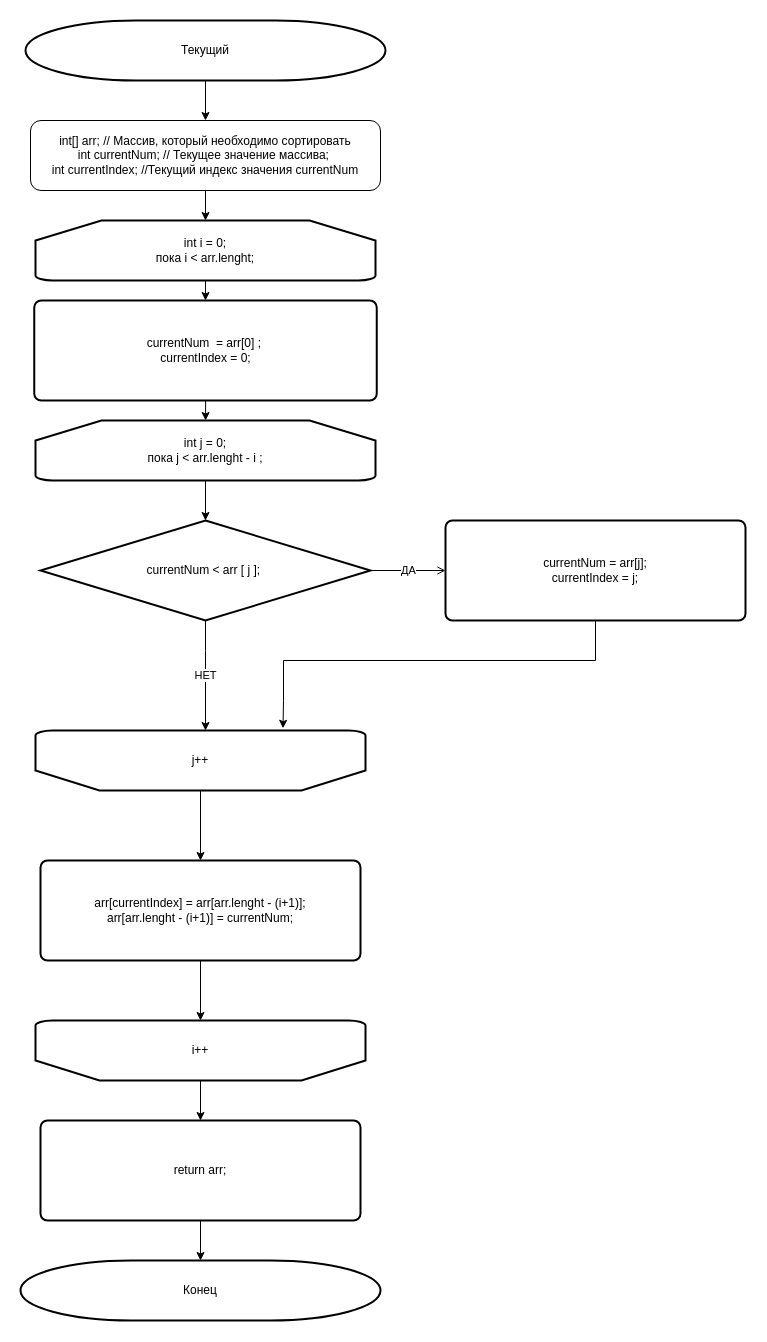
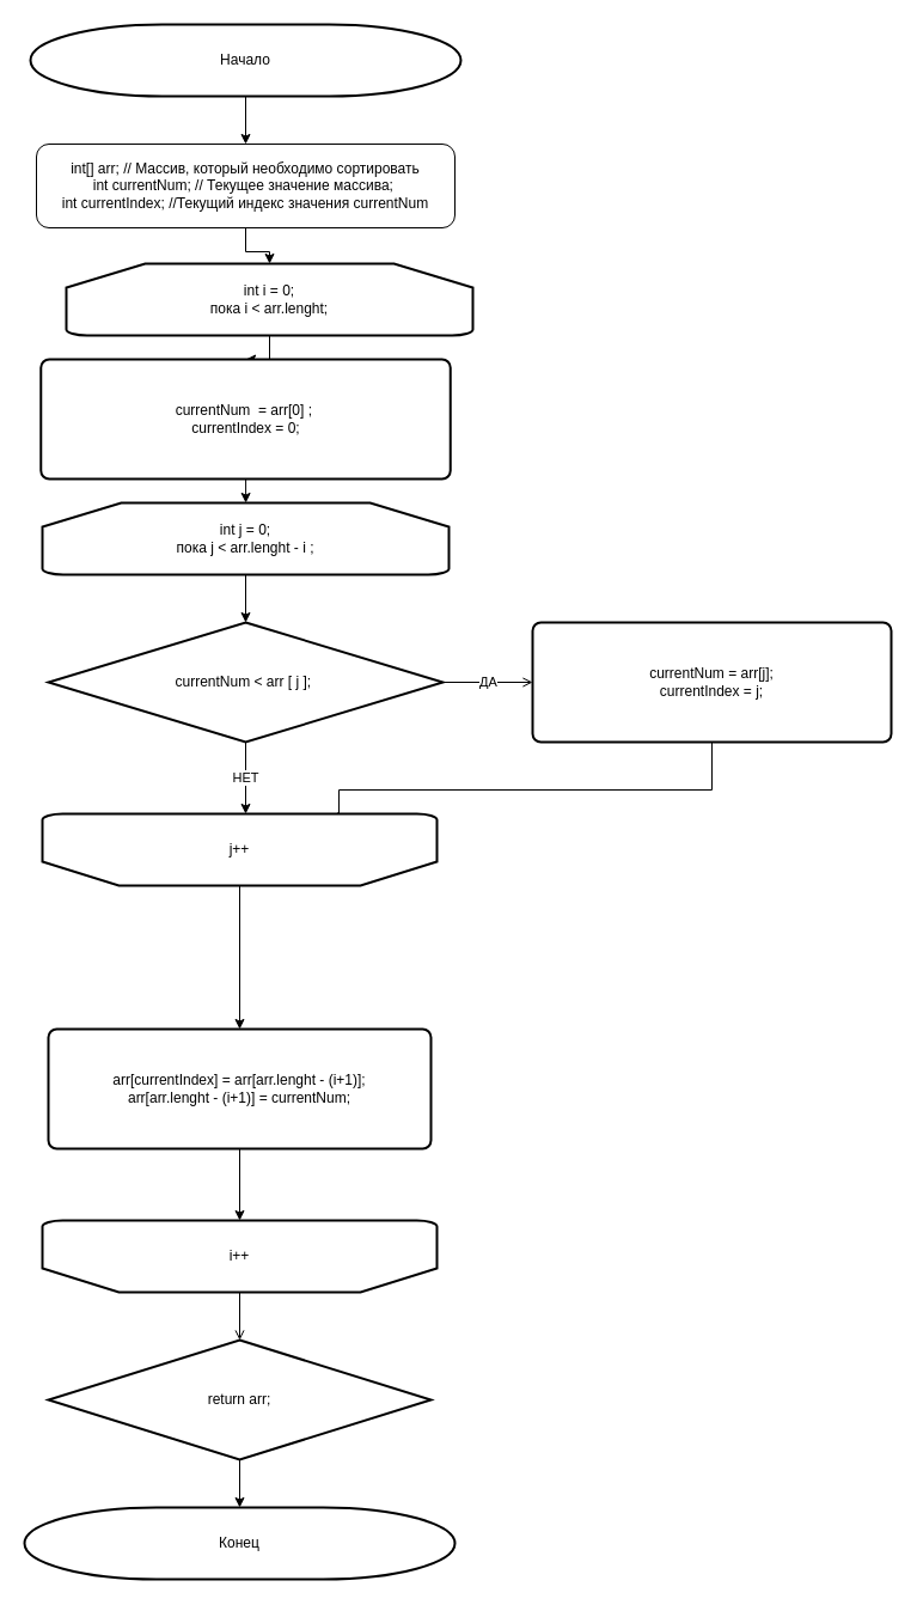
- <mxCell id="22" value="Текущий" style="strokeWidth=2;html=1;shape=mxgraph.flowchart.terminator;whiteSpace=wrap;" vertex="1" parent="1"><mxGeometry x="25" y="20" width="360" height="60" as="geometry" /></mxCell>
+ <mxCell id="22" value="Начало" style="strokeWidth=2;html=1;shape=mxgraph.flowchart.terminator;whiteSpace=wrap;" vertex="1" parent="1"><mxGeometry x="25" y="20" width="360" height="60" as="geometry" /></mxCell>
- <mxCell id="5" value="int i = 0; &lt;br&gt;пока i &amp;lt; arr.lenght;" style="strokeWidth=2;html=1;shape=mxgraph.flowchart.loop_limit;whiteSpace=wrap;" vertex="1" parent="1"><mxGeometry x="35" y="220" width="340" height="60" as="geometry" /></mxCell>
+ <mxCell id="5" value="int i = 0; &lt;br&gt;пока i &amp;lt; arr.lenght;" style="strokeWidth=2;html=1;shape=mxgraph.flowchart.loop_limit;whiteSpace=wrap;" vertex="1" parent="1"><mxGeometry x="55" y="220" width="340" height="60" as="geometry" /></mxCell>
- <mxCell id="16" value="j++" style="strokeWidth=2;html=1;shape=mxgraph.flowchart.loop_limit;whiteSpace=wrap;direction=west;" vertex="1" parent="1"><mxGeometry x="35" y="730" width="330" height="60" as="geometry" /></mxCell>
+ <mxCell id="16" value="j++" style="strokeWidth=2;html=1;shape=mxgraph.flowchart.loop_limit;whiteSpace=wrap;direction=west;" vertex="1" parent="1"><mxGeometry x="35" y="680" width="330" height="60" as="geometry" /></mxCell>
- <mxCell id="19" value="" style="edgeStyle=orthogonalEdgeStyle;rounded=0;orthogonalLoop=1;jettySize=auto;html=1;entryX=0.5;entryY=0;entryDx=0;entryDy=0;" edge="1" parent="1" source="20" target="24"><mxGeometry relative="1" as="geometry"><mxPoint x="200" y="1120" as="targetPoint" /></mxGeometry></mxCell>
+ <mxCell id="19" value="" style="edgeStyle=orthogonalEdgeStyle;rounded=0;orthogonalLoop=1;jettySize=auto;html=1;entryX=0.5;entryY=0;entryDx=0;entryDy=0;endArrow=open;" edge="1" parent="1" source="20" target="24"><mxGeometry relative="1" as="geometry"><mxPoint x="200" y="1120" as="targetPoint" /></mxGeometry></mxCell>
- <mxCell id="24" value="return arr;" style="rounded=1;whiteSpace=wrap;html=1;absoluteArcSize=1;arcSize=14;strokeWidth=2;" vertex="1" parent="1"><mxGeometry x="40" y="1120" width="320" height="100" as="geometry" /></mxCell>
+ <mxCell id="24" value="return arr;" style="rhombus;whiteSpace=wrap;html=1;absoluteArcSize=1;arcSize=14;strokeWidth=2;" vertex="1" parent="1"><mxGeometry x="40" y="1120" width="320" height="100" as="geometry" /></mxCell>
